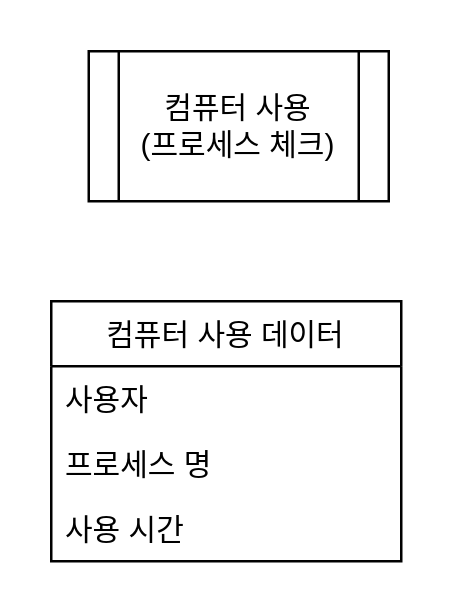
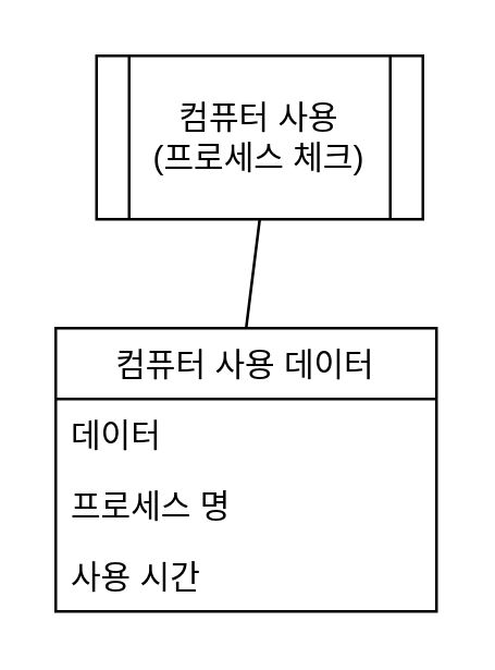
+ <mxCell id="7" value="" style="endArrow=none;html=1;exitX=0.5;exitY=0;exitDx=0;exitDy=0;entryX=0.5;entryY=1;entryDx=0;entryDy=0;" edge="1" parent="1" source="3" target="2"><mxGeometry width="50" height="50" relative="1" as="geometry"><mxPoint x="75" y="110" as="sourcePoint" /><mxPoint x="125" y="60" as="targetPoint" /></mxGeometry></mxCell>
- <mxCell id="4" value="사용자" style="text;strokeColor=none;fillColor=none;align=left;verticalAlign=top;spacingLeft=4;spacingRight=4;overflow=hidden;rotatable=0;points=[[0,0.5],[1,0.5]];portConstraint=eastwest;" vertex="1" parent="3"><mxGeometry y="26" width="140" height="26" as="geometry" /></mxCell>
+ <mxCell id="4" value="데이터" style="text;strokeColor=none;fillColor=none;align=left;verticalAlign=top;spacingLeft=4;spacingRight=4;overflow=hidden;rotatable=0;points=[[0,0.5],[1,0.5]];portConstraint=eastwest;" vertex="1" parent="3"><mxGeometry y="26" width="140" height="26" as="geometry" /></mxCell>
